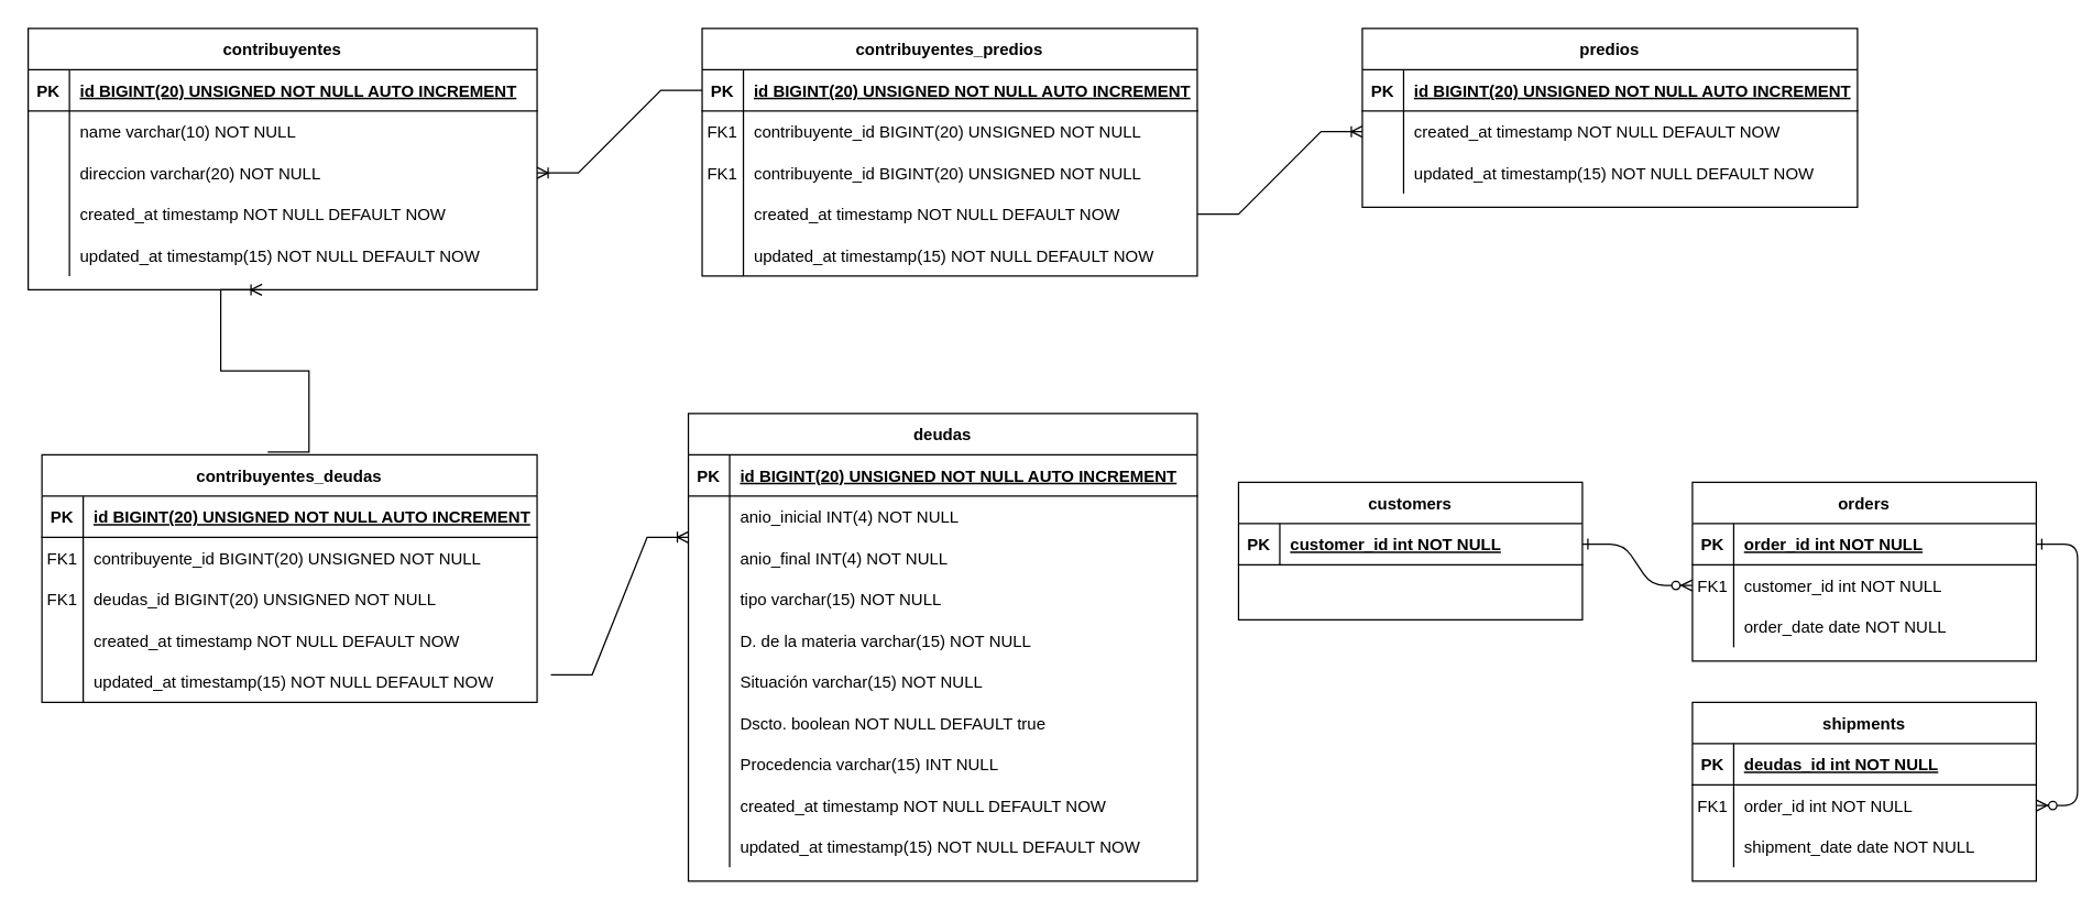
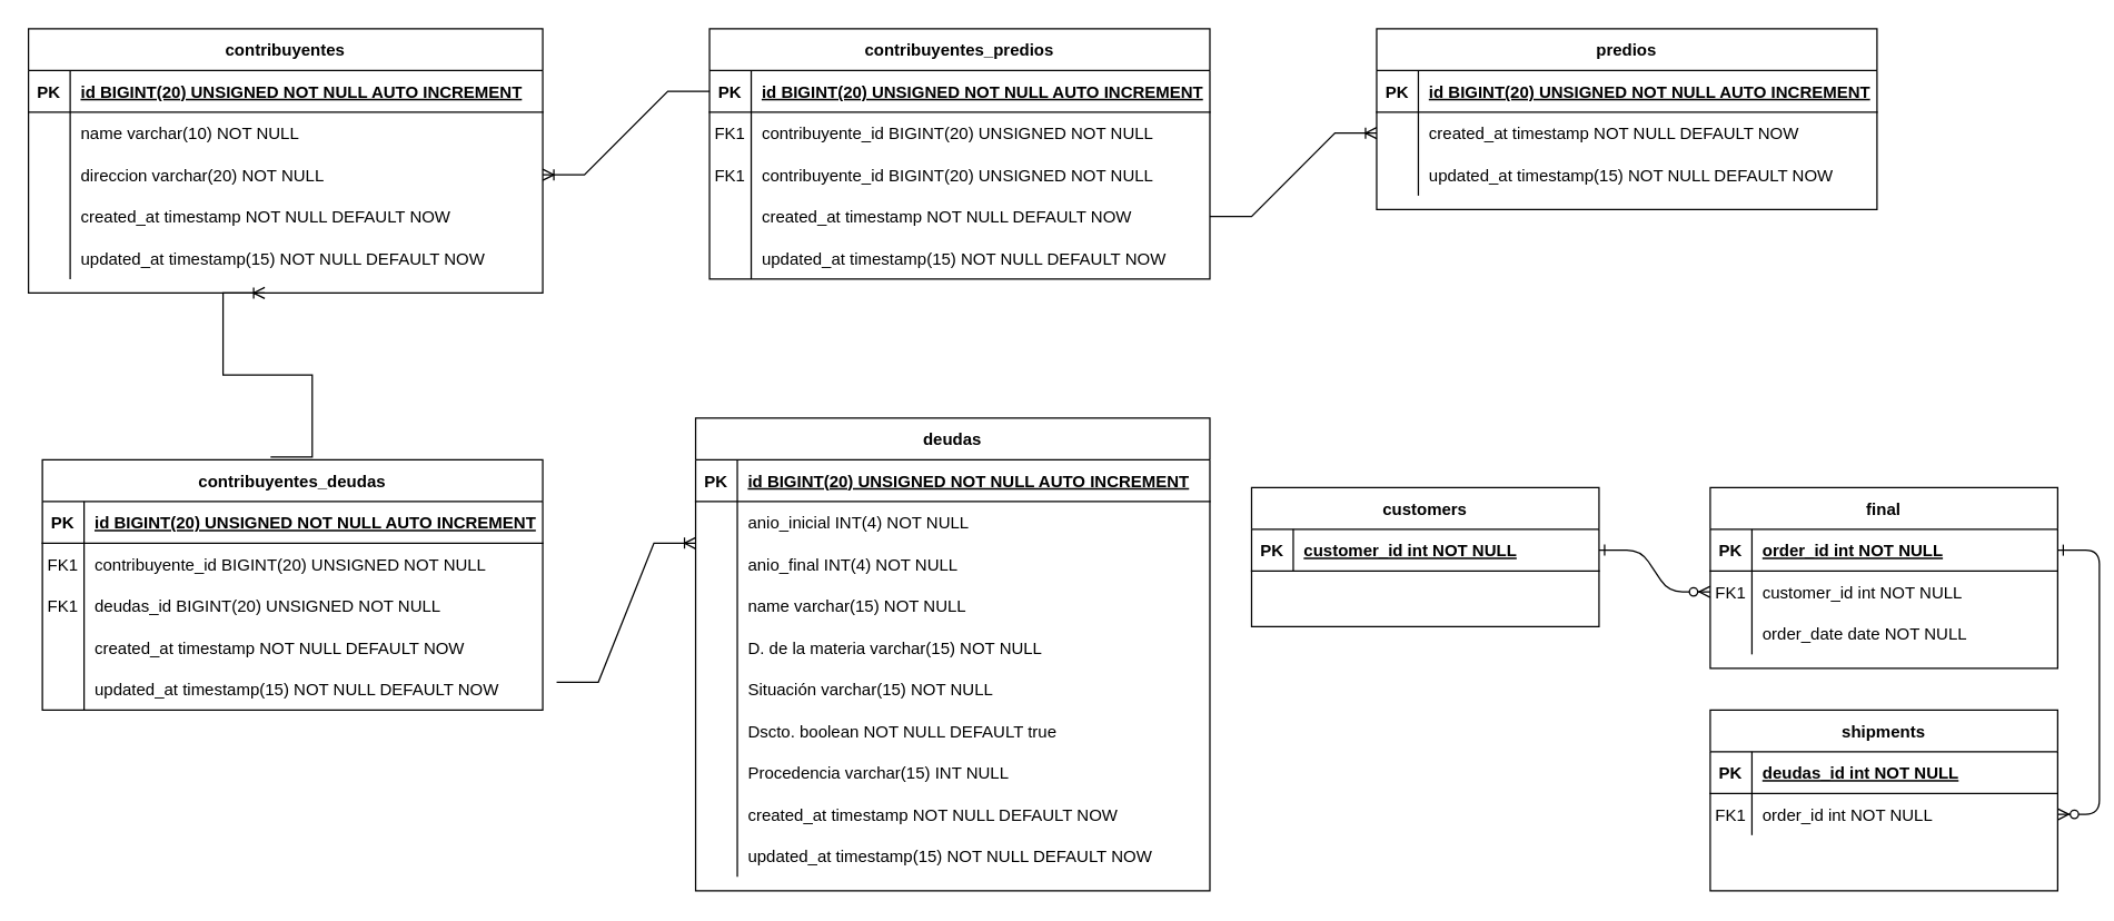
- <mxCell id="4" value="orders" style="shape=table;startSize=30;container=1;collapsible=1;childLayout=tableLayout;fixedRows=1;rowLines=0;fontStyle=1;align=center;resizeLast=1;" parent="1" vertex="1"><mxGeometry x="1230" y="350" width="250" height="130" as="geometry" /></mxCell>
+ <mxCell id="4" value="final" style="shape=table;startSize=30;container=1;collapsible=1;childLayout=tableLayout;fixedRows=1;rowLines=0;fontStyle=1;align=center;resizeLast=1;" parent="1" vertex="1"><mxGeometry x="1230" y="350" width="250" height="130" as="geometry" /></mxCell>
- <mxCell id="69" value="tipo varchar(15) NOT NULL" style="shape=partialRectangle;overflow=hidden;connectable=0;fillColor=none;top=0;left=0;bottom=0;right=0;align=left;spacingLeft=6;" parent="67" vertex="1"><mxGeometry x="30" width="340" height="30" as="geometry"><mxRectangle width="340" height="30" as="alternateBounds" /></mxGeometry></mxCell>
+ <mxCell id="69" value="name varchar(15) NOT NULL" style="shape=partialRectangle;overflow=hidden;connectable=0;fillColor=none;top=0;left=0;bottom=0;right=0;align=left;spacingLeft=6;" parent="67" vertex="1"><mxGeometry x="30" width="340" height="30" as="geometry"><mxRectangle width="340" height="30" as="alternateBounds" /></mxGeometry></mxCell>
- <mxCell id="23" value="shipment_date date NOT NULL" style="shape=partialRectangle;overflow=hidden;connectable=0;fillColor=none;top=0;left=0;bottom=0;right=0;align=left;spacingLeft=6;" parent="21" vertex="1"><mxGeometry x="30" width="220" height="30" as="geometry"><mxRectangle width="220" height="30" as="alternateBounds" /></mxGeometry></mxCell>
